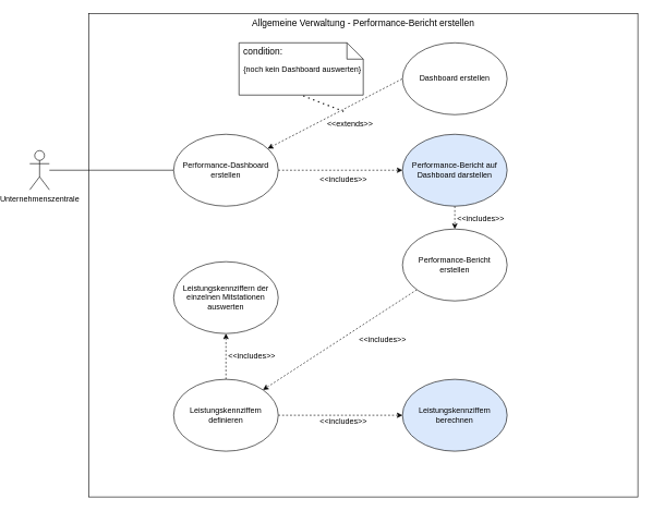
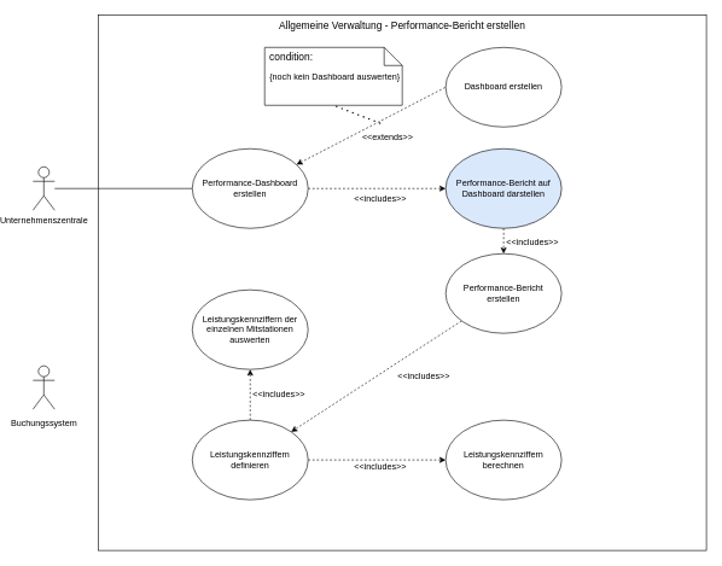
+ <mxCell id="13" value="&lt;font style=&quot;font-size: 12px&quot;&gt;Buchungssystem&lt;/font&gt;" style="shape=umlActor;verticalLabelPosition=bottom;verticalAlign=top;html=1;outlineConnect=0;fontSize=18;" parent="1" vertex="1"><mxGeometry x="20" y="505" width="30" height="60" as="geometry" /></mxCell>
- <mxCell id="15" value="Leistungskennziffern berechnen" style="ellipse;whiteSpace=wrap;html=1;fontSize=12;fillColor=#dae8fc;" parent="1" vertex="1"><mxGeometry x="590" y="580" width="160" height="110" as="geometry" /></mxCell>
+ <mxCell id="15" value="Leistungskennziffern berechnen" style="ellipse;whiteSpace=wrap;html=1;fontSize=12;" parent="1" vertex="1"><mxGeometry x="590" y="580" width="160" height="110" as="geometry" /></mxCell>
